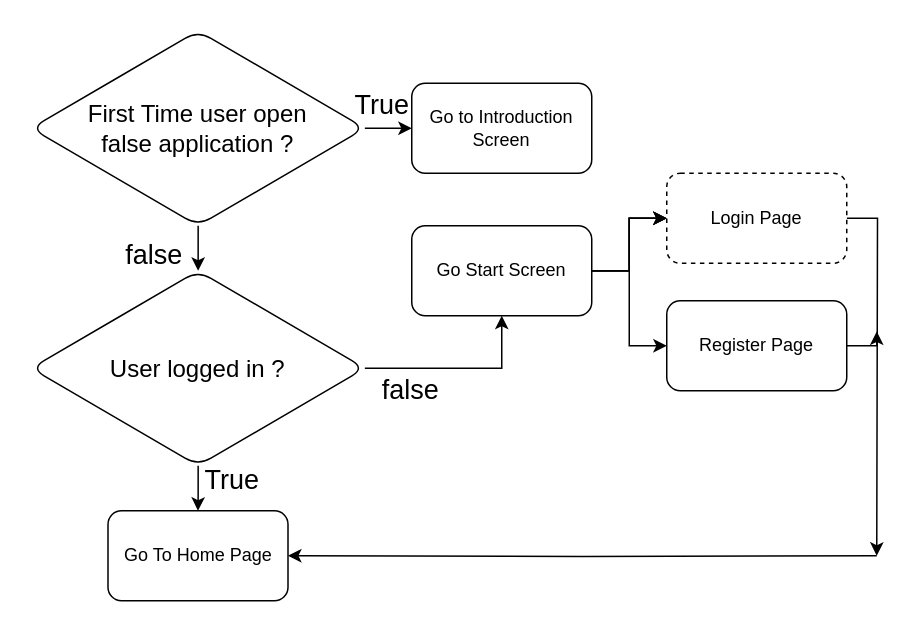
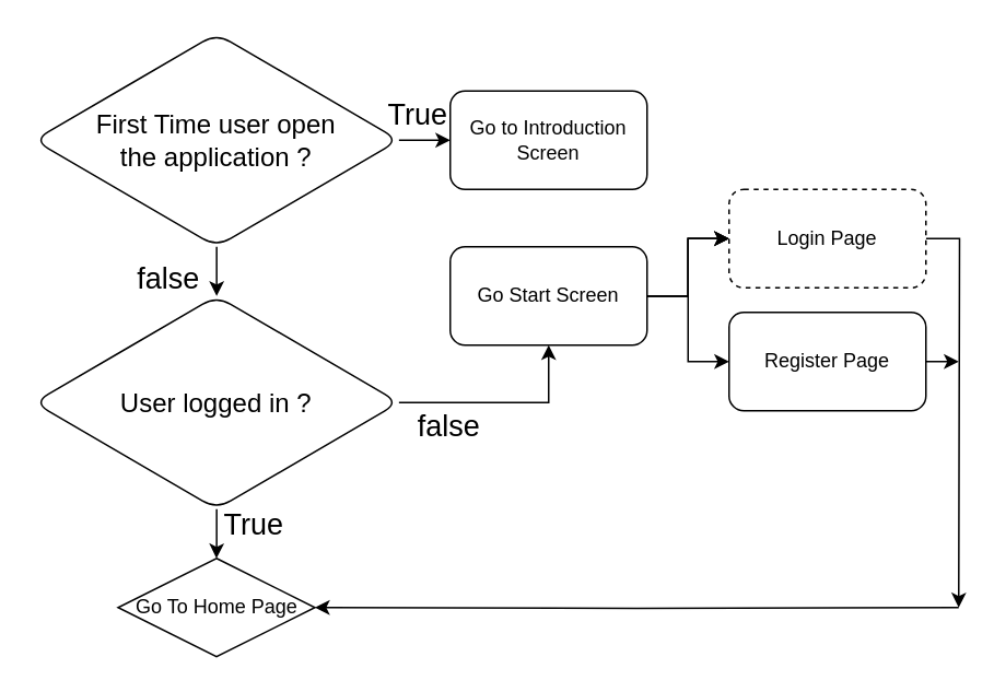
- <mxCell id="4" value="&lt;font size=&quot;3&quot;&gt;First Time user open &lt;br&gt;false application ?&lt;/font&gt;" style="rhombus;whiteSpace=wrap;html=1;rounded=1;" vertex="1" parent="1"><mxGeometry x="20.25" y="20" width="222.5" height="130" as="geometry" /></mxCell>
+ <mxCell id="4" value="&lt;font size=&quot;3&quot;&gt;First Time user open &lt;br&gt;the application ?&lt;/font&gt;" style="rhombus;whiteSpace=wrap;html=1;rounded=1;" vertex="1" parent="1"><mxGeometry x="20.25" y="20" width="222.5" height="130" as="geometry" /></mxCell>
- <mxCell id="22" value="Register Page" style="whiteSpace=wrap;html=1;rounded=1;" vertex="1" parent="1"><mxGeometry x="444" y="200" width="120" height="60" as="geometry" /></mxCell>
+ <mxCell id="22" value="Register Page" style="whiteSpace=wrap;html=1;rounded=1;" vertex="1" parent="1"><mxGeometry x="444" y="190" width="120" height="60" as="geometry" /></mxCell>
- <mxCell id="15" value="Go To Home Page" style="whiteSpace=wrap;html=1;rounded=1;" vertex="1" parent="1"><mxGeometry x="71.5" y="340" width="120" height="60" as="geometry" /></mxCell>
+ <mxCell id="15" value="Go To Home Page" style="rhombus;whiteSpace=wrap;html=1;" vertex="1" parent="1"><mxGeometry x="71.5" y="340" width="120" height="60" as="geometry" /></mxCell>
